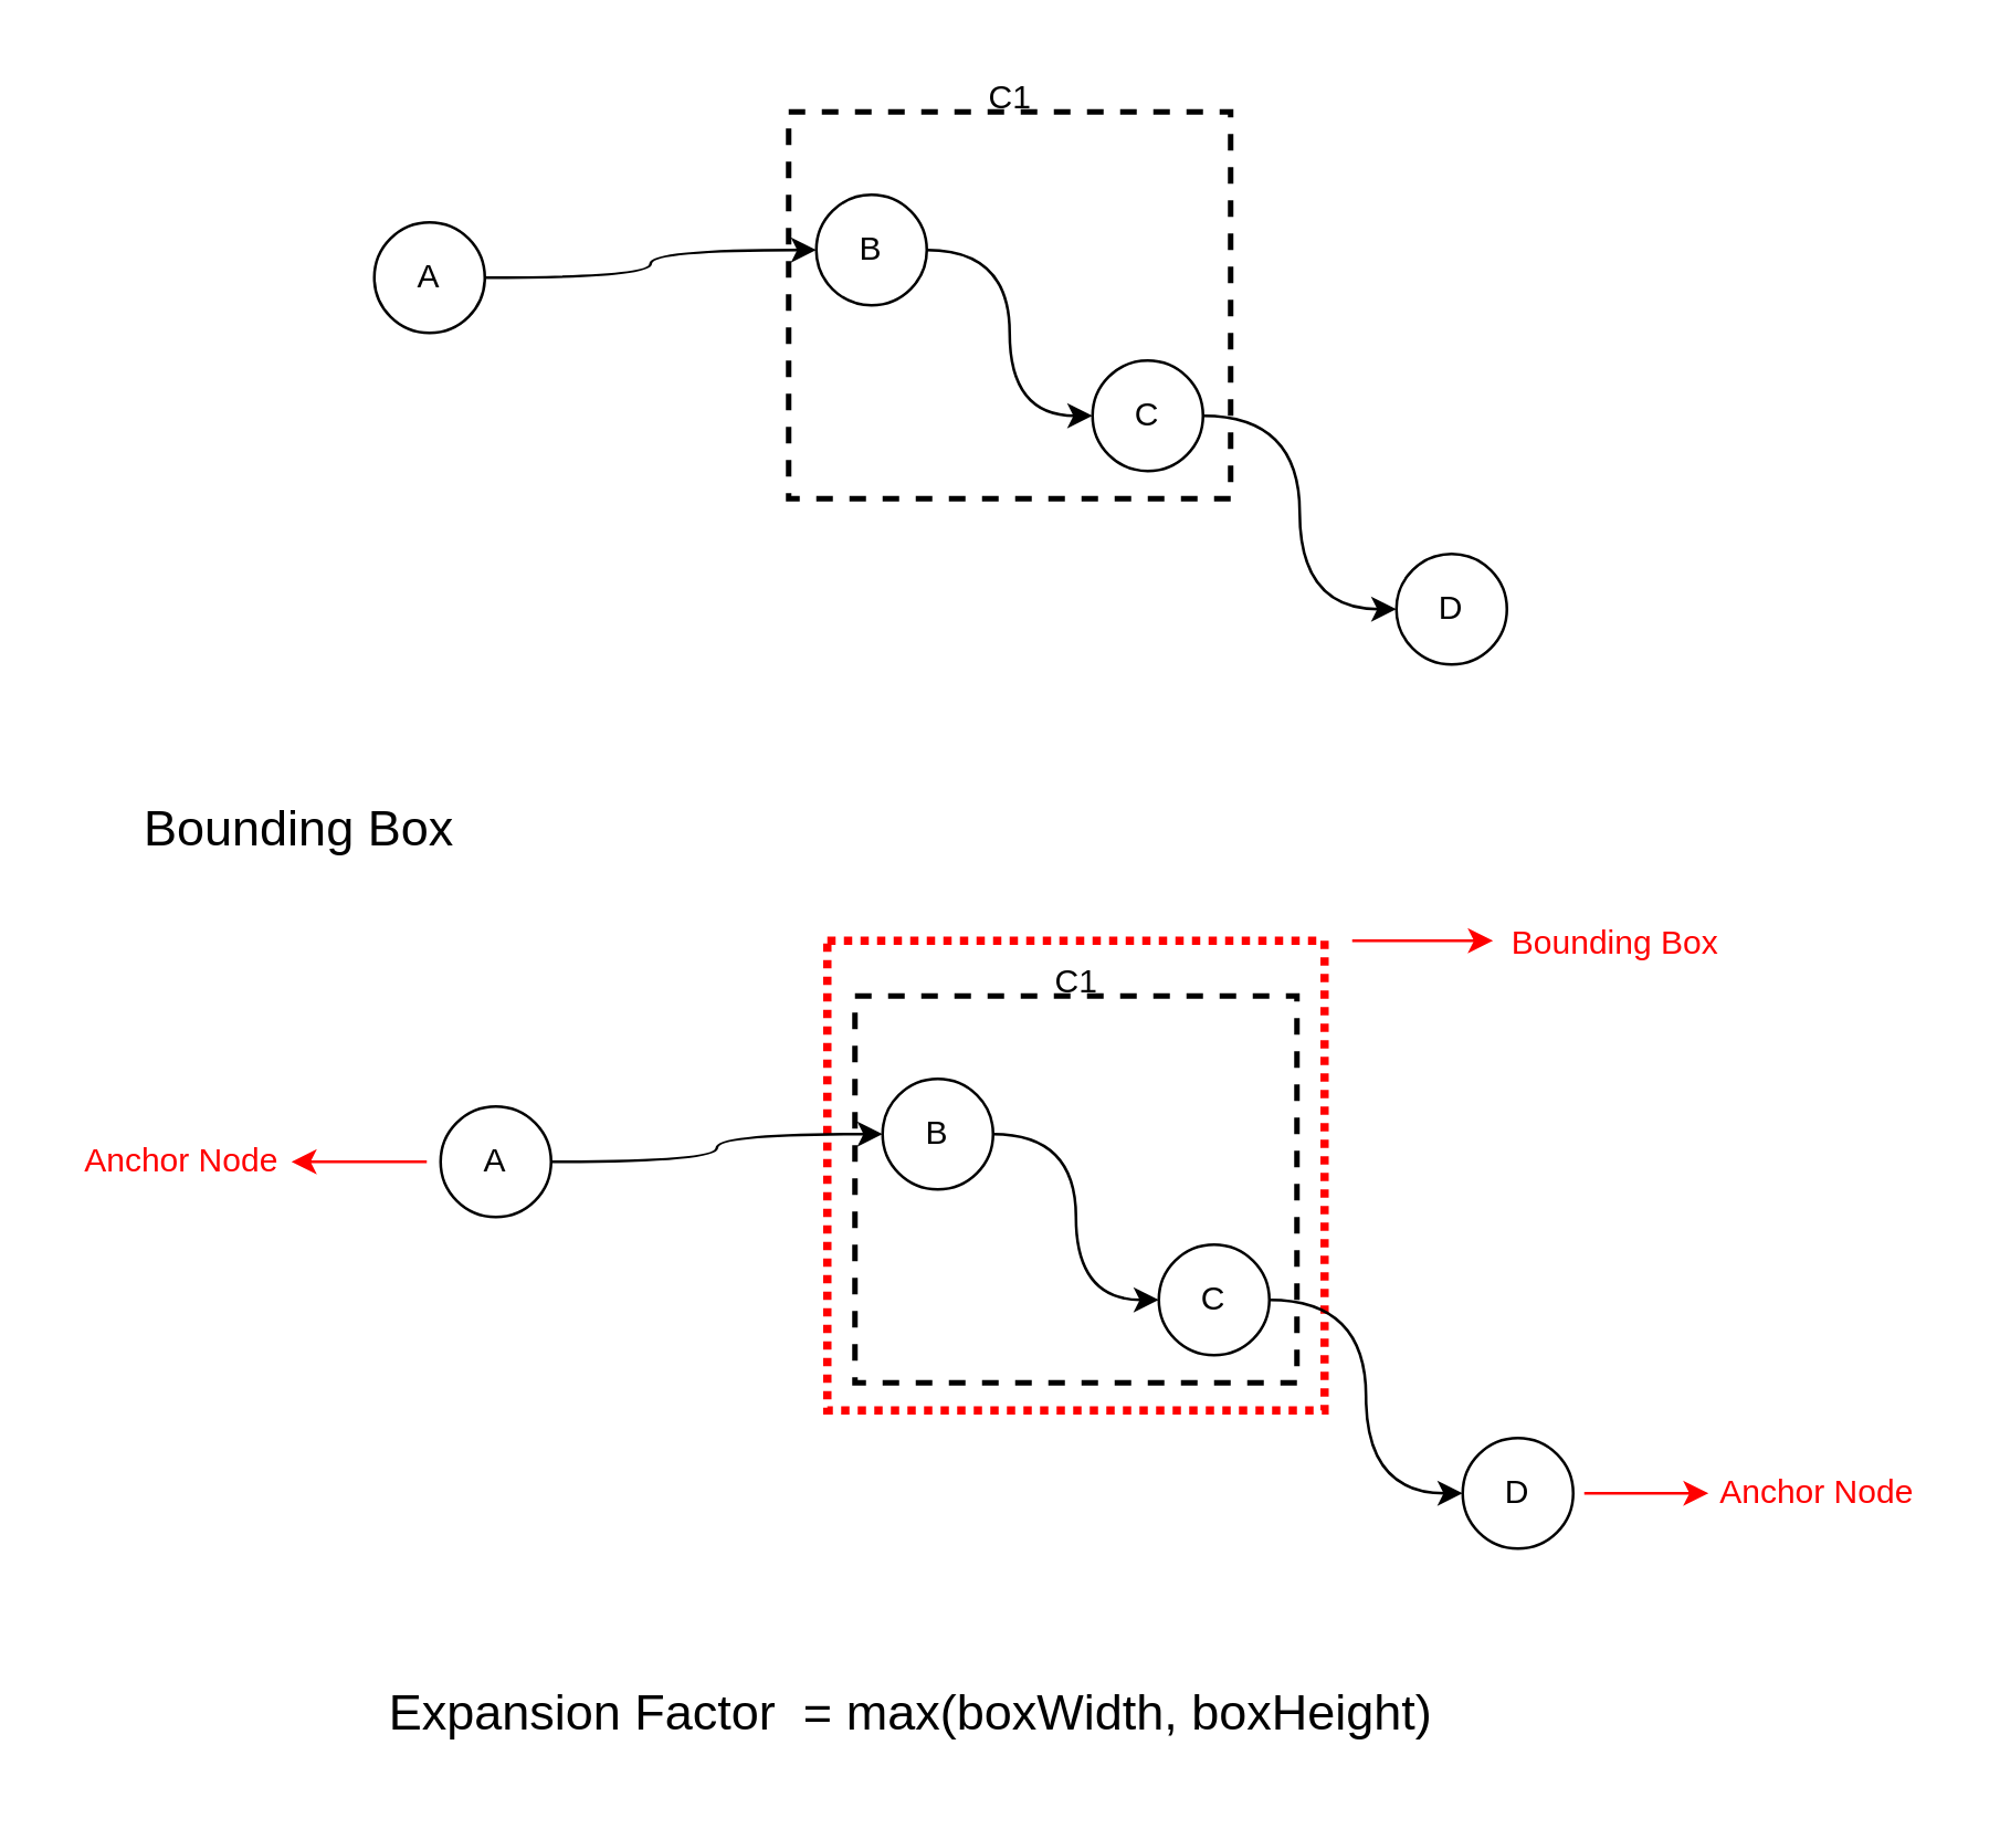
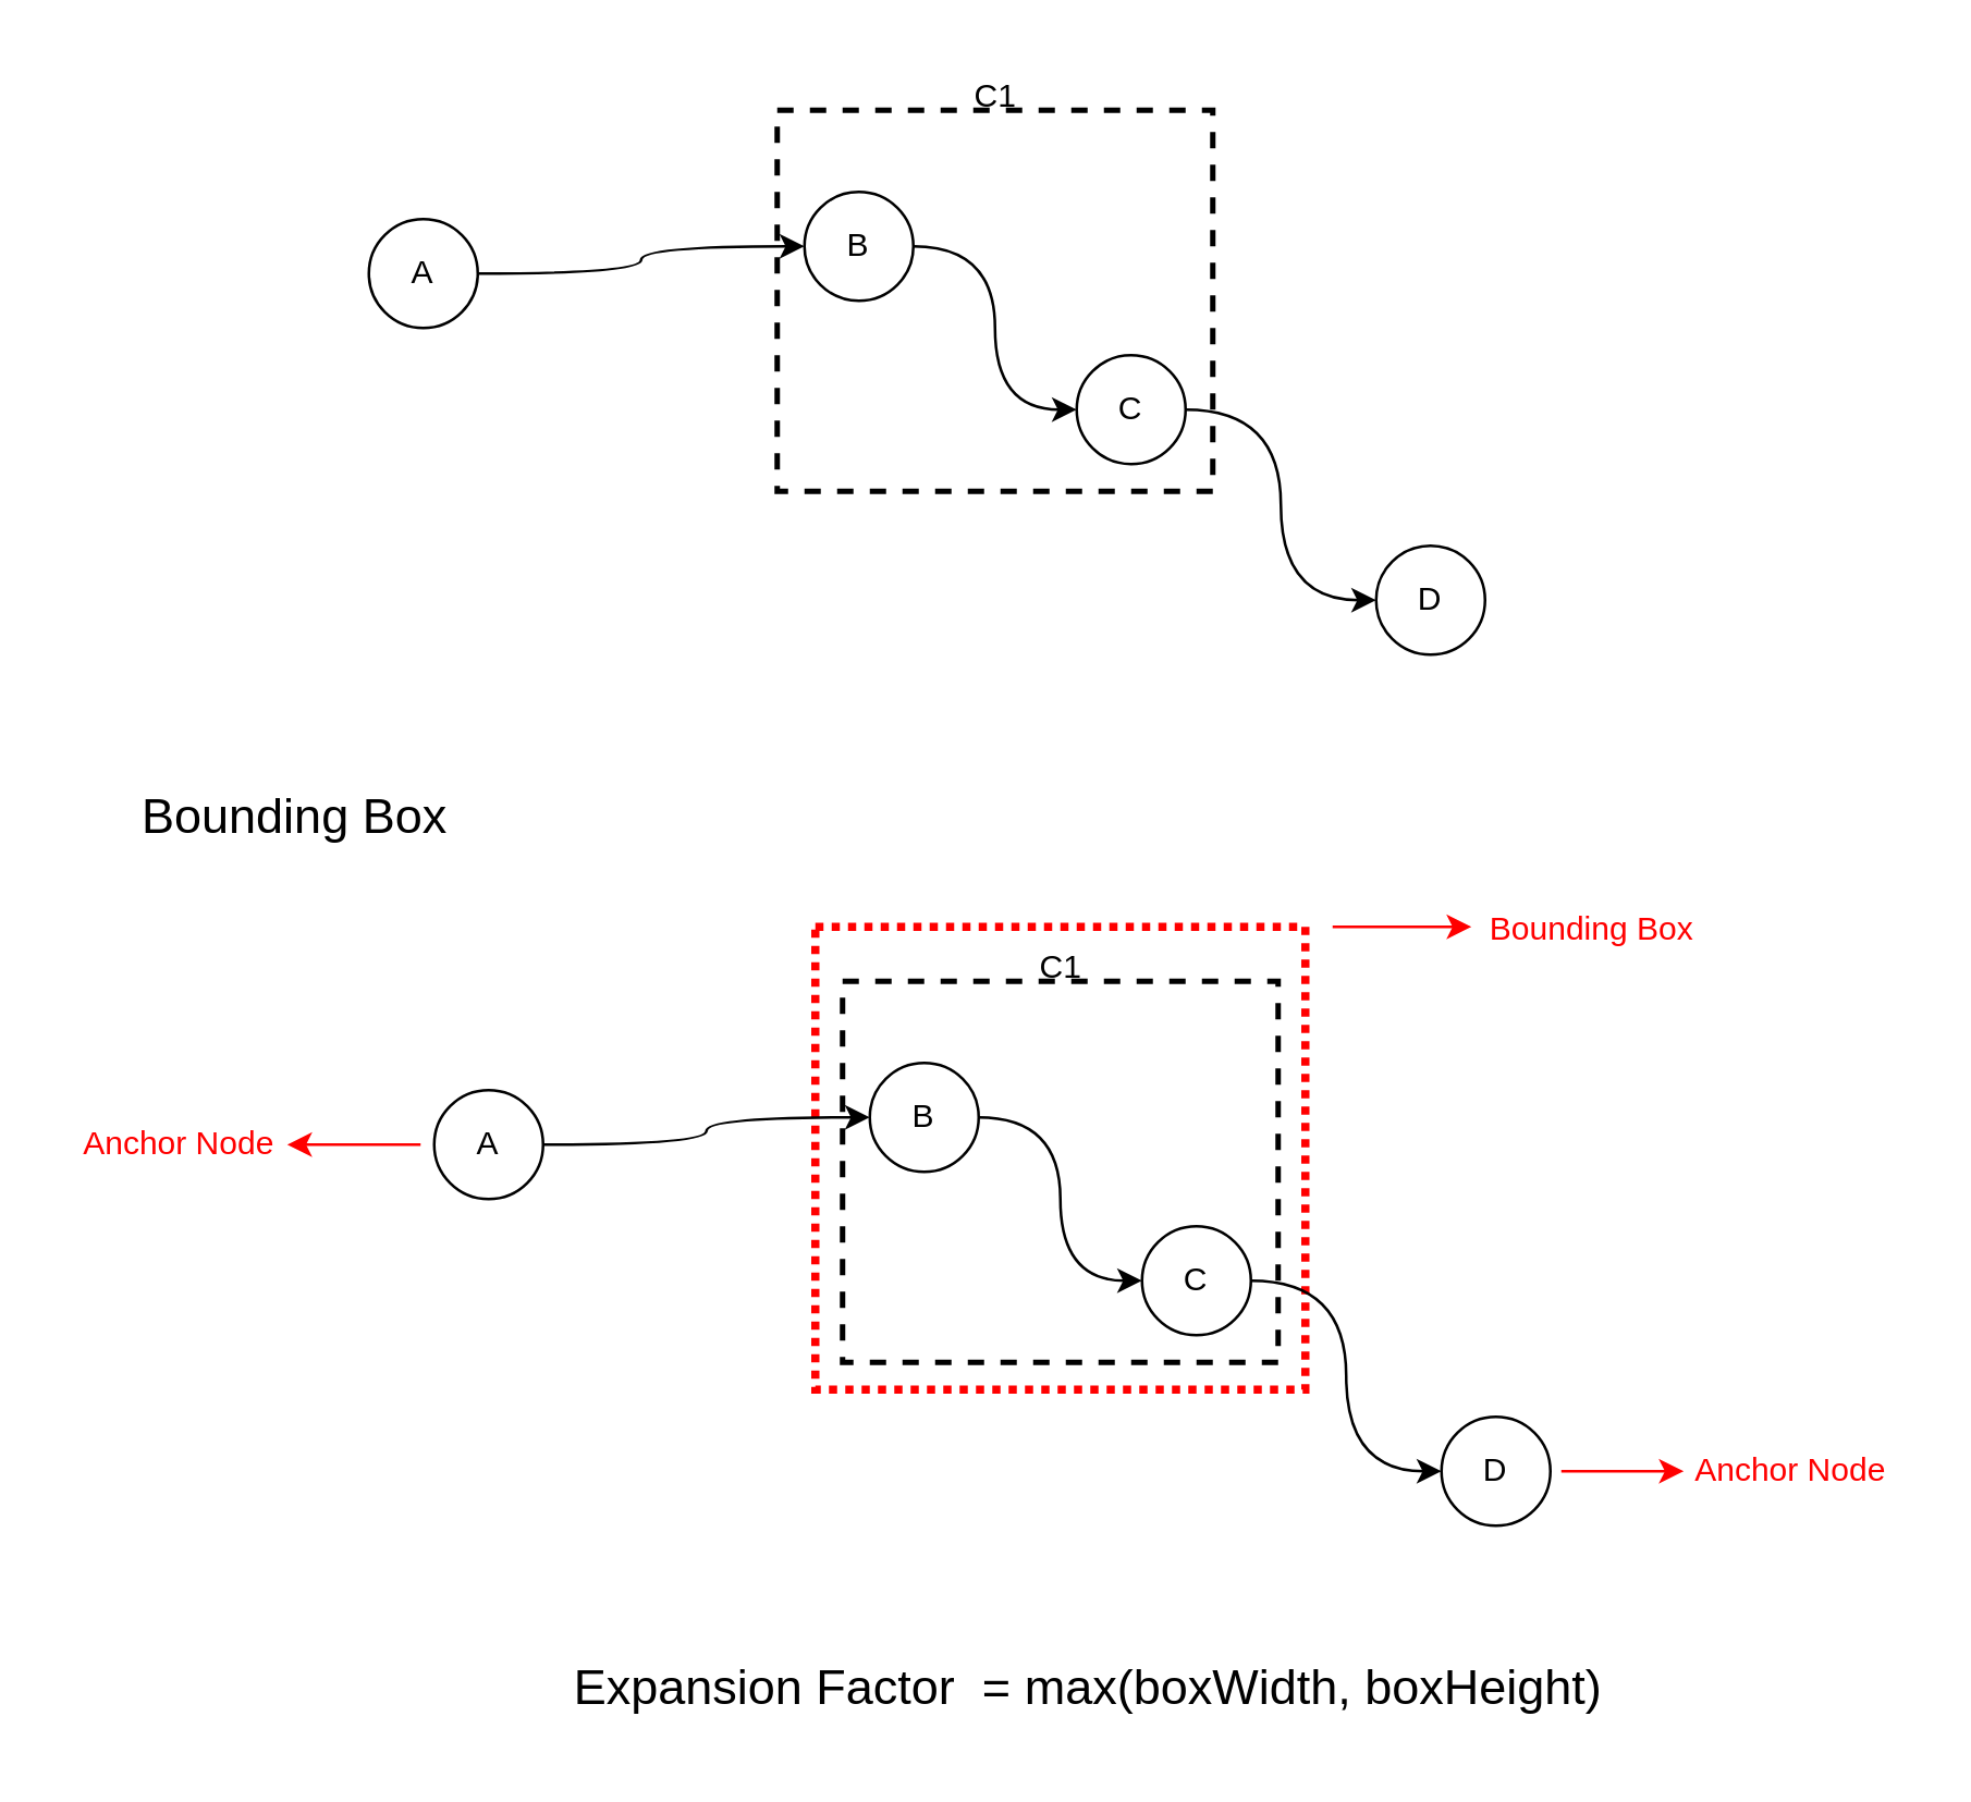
- <mxCell id="28" value="&lt;font style=&quot;font-size: 18px;&quot;&gt;Expansion Factor&amp;nbsp; = max(boxWidth, boxHeight)&lt;/font&gt;" style="text;html=1;align=center;verticalAlign=middle;resizable=0;points=[];autosize=1;strokeColor=none;fillColor=none;" vertex="1" parent="1"><mxGeometry x="129" y="600" width="400" height="40" as="geometry" /></mxCell>
+ <mxCell id="28" value="&lt;font style=&quot;font-size: 18px;&quot;&gt;Expansion Factor&amp;nbsp; = max(boxWidth, boxHeight)&lt;/font&gt;" style="text;html=1;align=center;verticalAlign=middle;resizable=0;points=[];autosize=1;strokeColor=none;fillColor=none;" vertex="1" parent="1"><mxGeometry x="199" y="600" width="400" height="40" as="geometry" /></mxCell>
